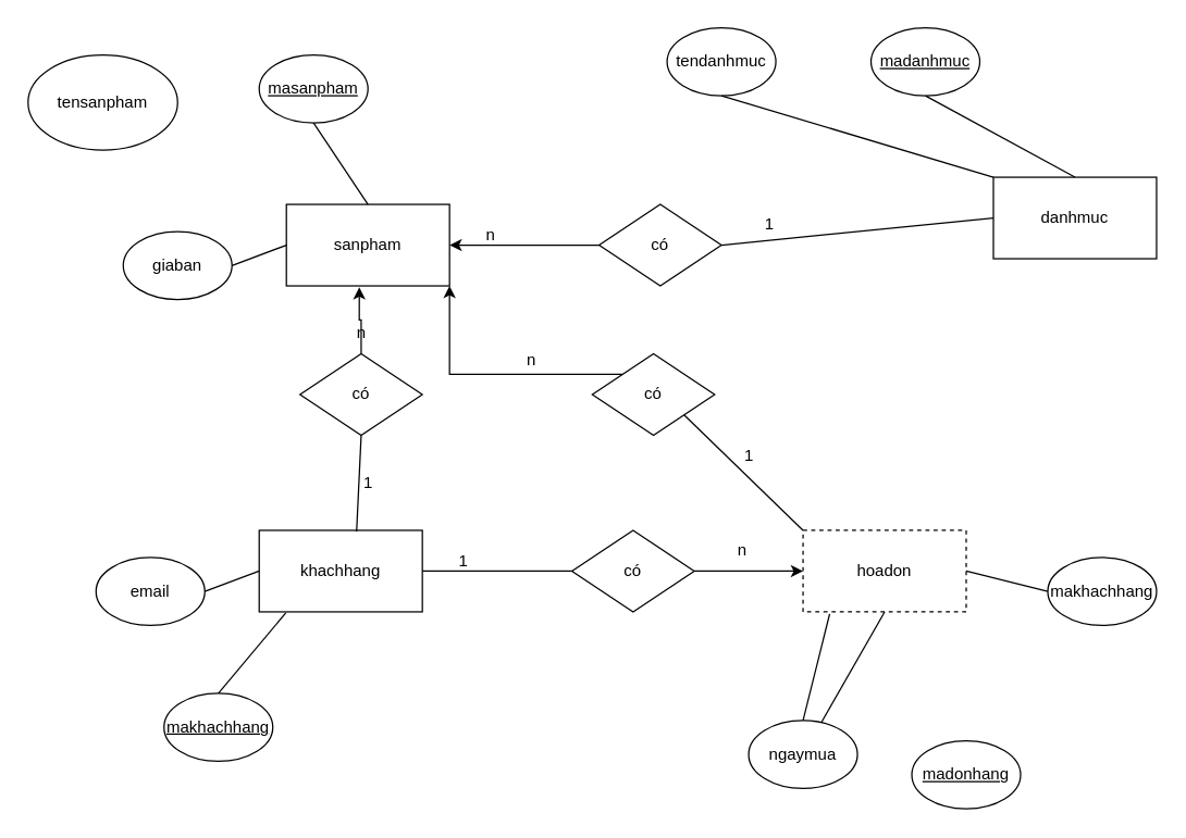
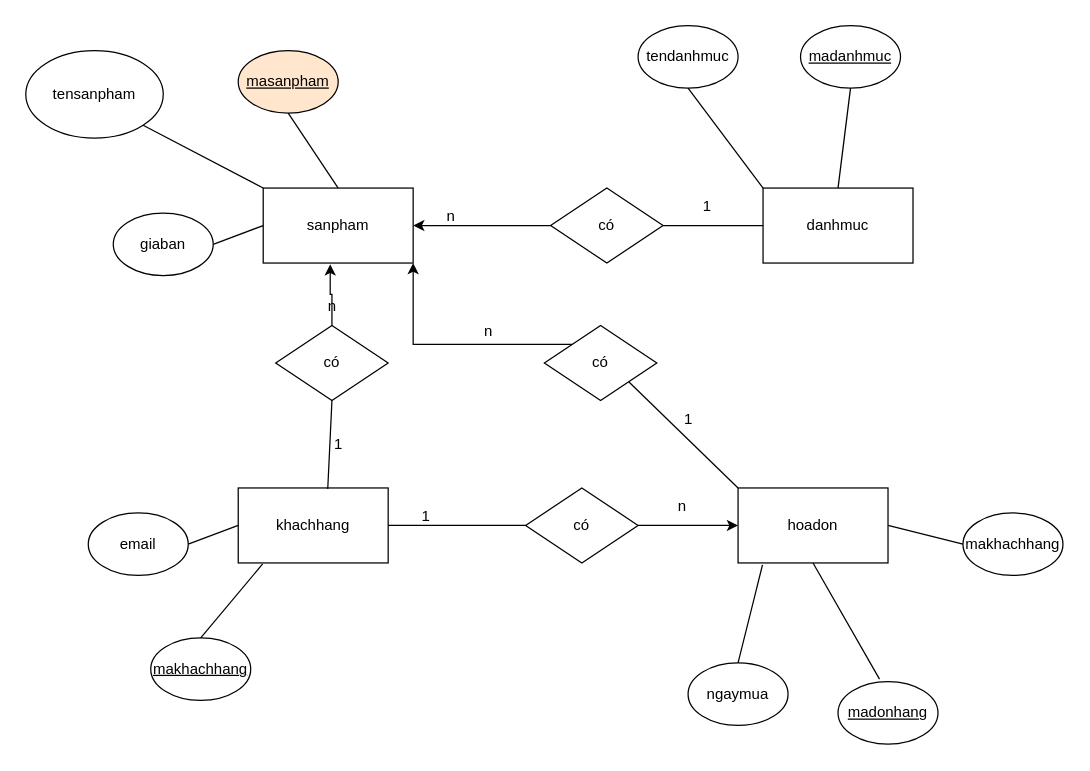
- <mxCell id="4" value="tendanhmuc" style="ellipse;whiteSpace=wrap;html=1;" parent="1" vertex="1"><mxGeometry x="490" y="20" width="80" height="50" as="geometry" /></mxCell>
+ <mxCell id="4" value="tendanhmuc" style="ellipse;whiteSpace=wrap;html=1;" parent="1" vertex="1"><mxGeometry x="510" y="20" width="80" height="50" as="geometry" /></mxCell>
- <mxCell id="8" value="&lt;u&gt;masanpham&lt;/u&gt;" style="ellipse;whiteSpace=wrap;html=1;" parent="1" vertex="1"><mxGeometry x="190" y="40" width="80" height="50" as="geometry" /></mxCell>
+ <mxCell id="8" value="&lt;u&gt;masanpham&lt;/u&gt;" style="ellipse;whiteSpace=wrap;html=1;fillColor=#ffe6cc;" parent="1" vertex="1"><mxGeometry x="190" y="40" width="80" height="50" as="geometry" /></mxCell>
+ <mxCell id="16" value="" style="endArrow=none;html=1;rounded=0;exitX=1;exitY=1;exitDx=0;exitDy=0;entryX=0;entryY=0;entryDx=0;entryDy=0;" parent="1" source="6" target="2" edge="1"><mxGeometry width="50" height="50" relative="1" as="geometry"><mxPoint x="440" y="240" as="sourcePoint" /><mxPoint x="490" y="190" as="targetPoint" /></mxGeometry></mxCell>
- <mxCell id="3" value="danhmuc" style="rounded=0;whiteSpace=wrap;html=1;" parent="1" vertex="1"><mxGeometry x="730" y="130" width="120" height="60" as="geometry" /></mxCell>
+ <mxCell id="3" value="danhmuc" style="rounded=0;whiteSpace=wrap;html=1;" parent="1" vertex="1"><mxGeometry x="610" y="150" width="120" height="60" as="geometry" /></mxCell>
- <mxCell id="20" value="hoadon" style="rounded=0;whiteSpace=wrap;html=1;dashed=1;" parent="1" vertex="1"><mxGeometry x="590" y="390" width="120" height="60" as="geometry" /></mxCell>
+ <mxCell id="20" value="hoadon" style="rounded=0;whiteSpace=wrap;html=1;" parent="1" vertex="1"><mxGeometry x="590" y="390" width="120" height="60" as="geometry" /></mxCell>
- <mxCell id="33" value="" style="endArrow=none;html=1;rounded=0;exitX=0.5;exitY=1;exitDx=0;exitDy=0;" parent="1" source="20" target="21" edge="1"><mxGeometry width="50" height="50" relative="1" as="geometry"><mxPoint x="420" y="480" as="sourcePoint" /><mxPoint x="470" y="430" as="targetPoint" /></mxGeometry></mxCell>
+ <mxCell id="33" value="" style="endArrow=none;html=1;rounded=0;entryX=0.415;entryY=-0.04;entryDx=0;entryDy=0;exitX=0.5;exitY=1;exitDx=0;exitDy=0;entryPerimeter=0;" parent="1" source="20" target="22" edge="1"><mxGeometry width="50" height="50" relative="1" as="geometry"><mxPoint x="420" y="480" as="sourcePoint" /><mxPoint x="470" y="430" as="targetPoint" /></mxGeometry></mxCell>
